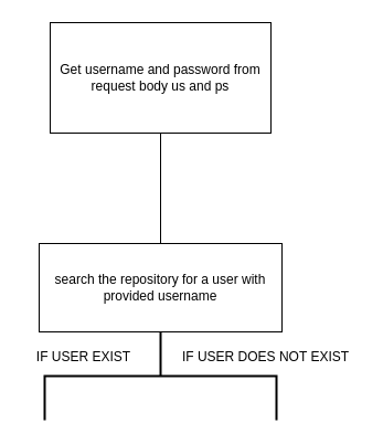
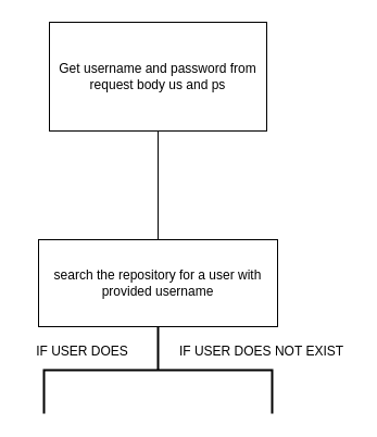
- <mxCell id="6" value="IF USER EXIST" style="text;html=1;align=center;verticalAlign=middle;resizable=0;points=[];autosize=1;strokeColor=none;fillColor=none;" vertex="1" parent="1"><mxGeometry x="20" y="308" width="110" height="30" as="geometry" /></mxCell>
+ <mxCell id="6" value="IF USER DOES" style="text;html=1;align=center;verticalAlign=middle;resizable=0;points=[];autosize=1;strokeColor=none;fillColor=none;" vertex="1" parent="1"><mxGeometry x="20" y="308" width="110" height="30" as="geometry" /></mxCell>
